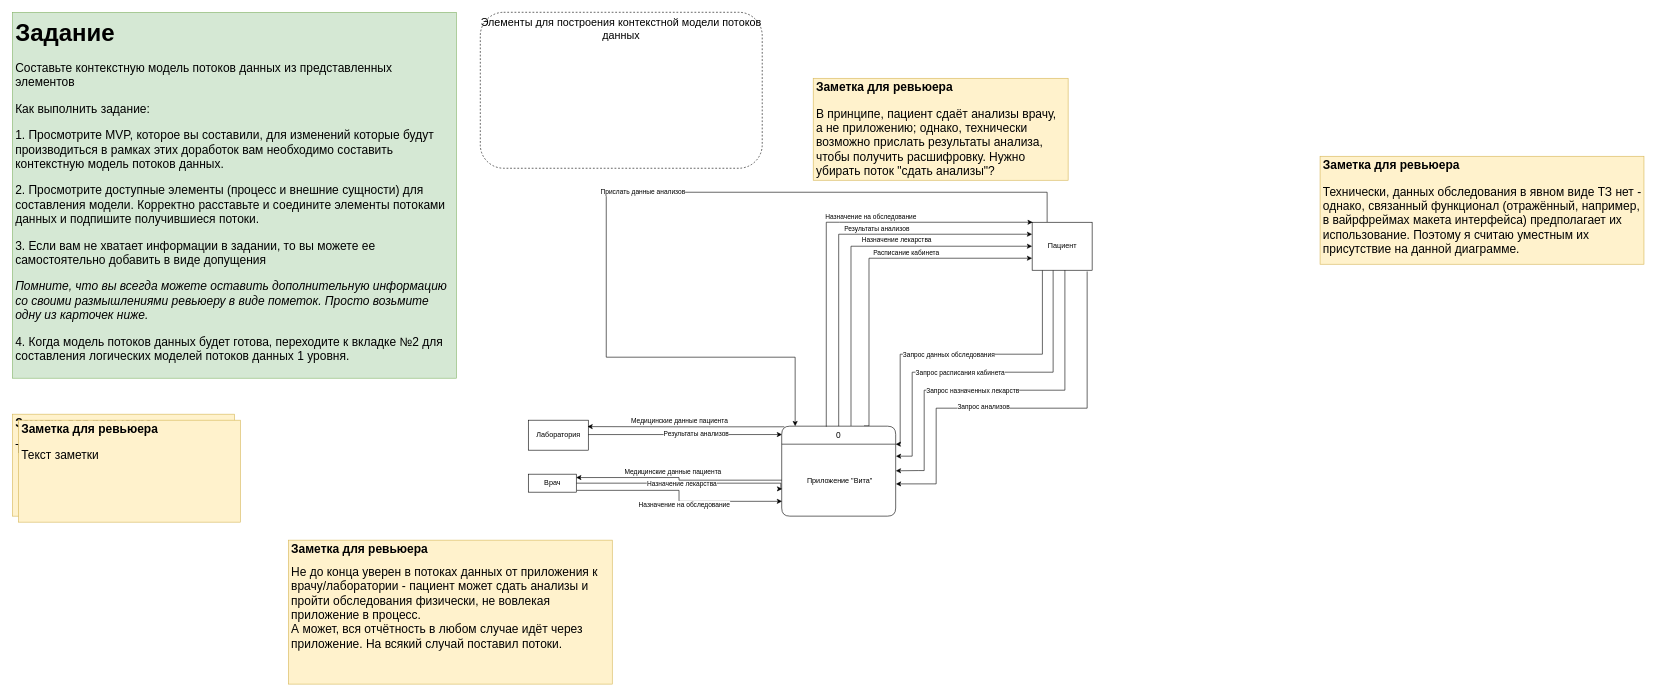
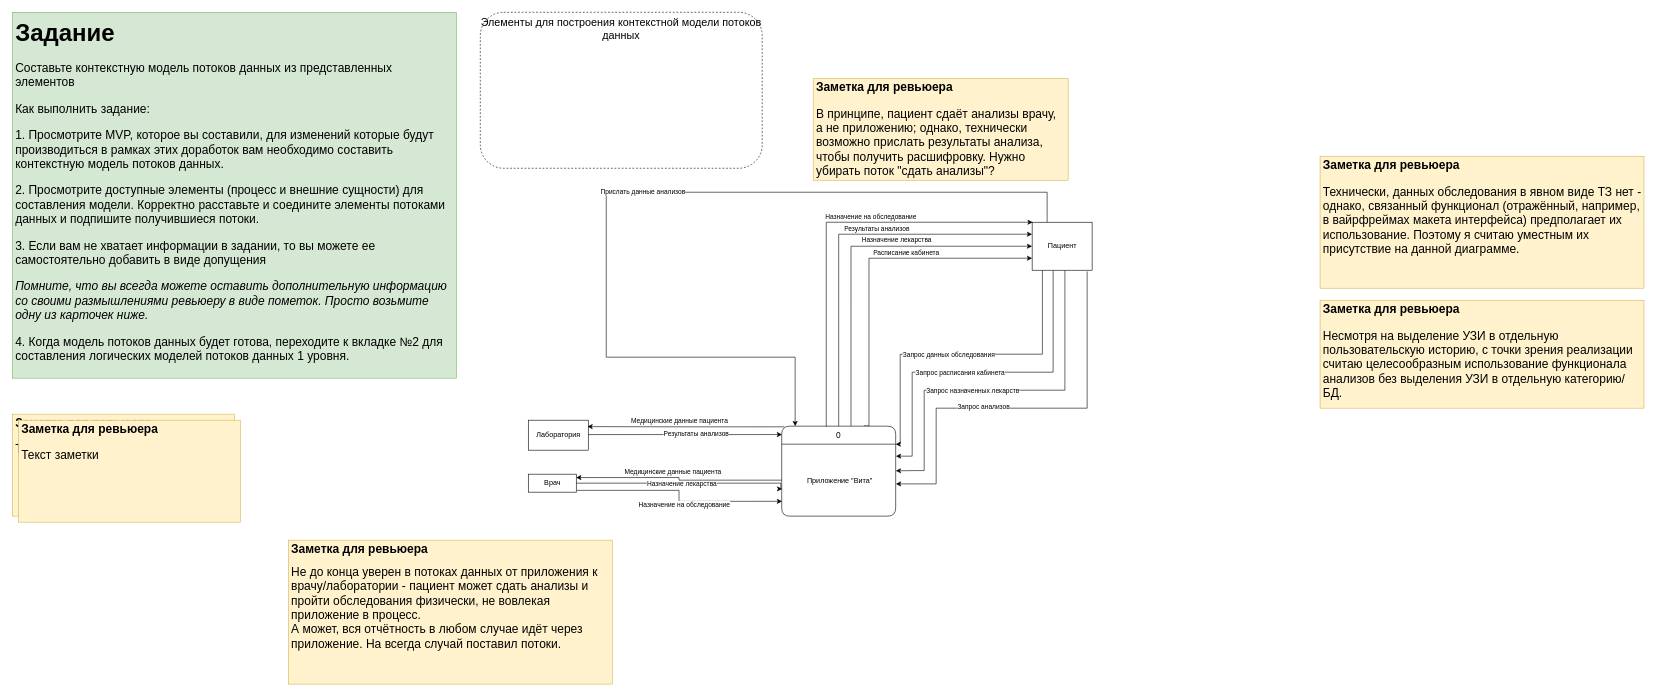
- <mxCell id="33" value="&lt;h1 style=&quot;font-size: 20px;&quot;&gt;&lt;font style=&quot;font-size: 20px;&quot;&gt;Заметка для ревьюера&lt;/font&gt;&lt;/h1&gt;&lt;p style=&quot;font-size: 20px;&quot;&gt;Технически, данных обследования в явном виде ТЗ нет - однако, связанный функционал (отражённый, например, в вайрфреймах макета интерфейса) предполагает их использование. Поэтому я считаю уместным их присутствие на данной диаграмме.&lt;br&gt;&lt;/p&gt;" style="text;html=1;strokeColor=#d6b656;fillColor=#fff2cc;spacing=5;spacingTop=-20;whiteSpace=wrap;overflow=hidden;rounded=0;fontSize=20;" vertex="1" parent="1"><mxGeometry x="2200" y="260" width="540" height="180" as="geometry" /></mxCell>
+ <mxCell id="33" value="&lt;h1 style=&quot;font-size: 20px;&quot;&gt;&lt;font style=&quot;font-size: 20px;&quot;&gt;Заметка для ревьюера&lt;/font&gt;&lt;/h1&gt;&lt;p style=&quot;font-size: 20px;&quot;&gt;Технически, данных обследования в явном виде ТЗ нет - однако, связанный функционал (отражённый, например, в вайрфреймах макета интерфейса) предполагает их использование. Поэтому я считаю уместным их присутствие на данной диаграмме.&lt;br&gt;&lt;/p&gt;" style="text;html=1;strokeColor=#d6b656;fillColor=#fff2cc;spacing=5;spacingTop=-20;whiteSpace=wrap;overflow=hidden;rounded=0;fontSize=20;" vertex="1" parent="1"><mxGeometry x="2200" y="260" width="540" height="220" as="geometry" /></mxCell>
+ <mxCell id="36" value="&lt;h1 style=&quot;font-size: 20px;&quot;&gt;&lt;font style=&quot;font-size: 20px;&quot;&gt;Заметка для ревьюера&lt;/font&gt;&lt;/h1&gt;&lt;p style=&quot;font-size: 20px;&quot;&gt;Несмотря на выделение УЗИ в отдельную пользовательскую историю, с точки зрения реализации&amp;nbsp; считаю целесообразным использование функционала анализов без выделения УЗИ в отдельную категорию/БД.&lt;br&gt;&lt;/p&gt;" style="text;html=1;strokeColor=#d6b656;fillColor=#fff2cc;spacing=5;spacingTop=-20;whiteSpace=wrap;overflow=hidden;rounded=0;fontSize=20;" vertex="1" parent="1"><mxGeometry x="2200" y="500" width="540" height="180" as="geometry" /></mxCell>
- <mxCell id="37" value="&lt;h1 style=&quot;font-size: 20px;&quot;&gt;&lt;font style=&quot;font-size: 20px;&quot;&gt;Заметка для ревьюера&lt;/font&gt;&lt;/h1&gt;&lt;div&gt;Не до конца уверен в потоках данных от приложения к врачу/лаборатории - пациент может сдать анализы и пройти обследования физически, не вовлекая приложение в процесс.&lt;/div&gt;&lt;div&gt;А может, вся отчётность в любом случае идёт через приложение. На всякий случай поставил потоки.&lt;br&gt;&lt;/div&gt;" style="text;html=1;strokeColor=#d6b656;fillColor=#fff2cc;spacing=5;spacingTop=-20;whiteSpace=wrap;overflow=hidden;rounded=0;fontSize=20;" vertex="1" parent="1"><mxGeometry x="480" y="900" width="540" height="240" as="geometry" /></mxCell>
+ <mxCell id="37" value="&lt;h1 style=&quot;font-size: 20px;&quot;&gt;&lt;font style=&quot;font-size: 20px;&quot;&gt;Заметка для ревьюера&lt;/font&gt;&lt;/h1&gt;&lt;div&gt;Не до конца уверен в потоках данных от приложения к врачу/лаборатории - пациент может сдать анализы и пройти обследования физически, не вовлекая приложение в процесс.&lt;/div&gt;&lt;div&gt;А может, вся отчётность в любом случае идёт через приложение. На всегда случай поставил потоки.&lt;br&gt;&lt;/div&gt;" style="text;html=1;strokeColor=#d6b656;fillColor=#fff2cc;spacing=5;spacingTop=-20;whiteSpace=wrap;overflow=hidden;rounded=0;fontSize=20;" vertex="1" parent="1"><mxGeometry x="480" y="900" width="540" height="240" as="geometry" /></mxCell>
